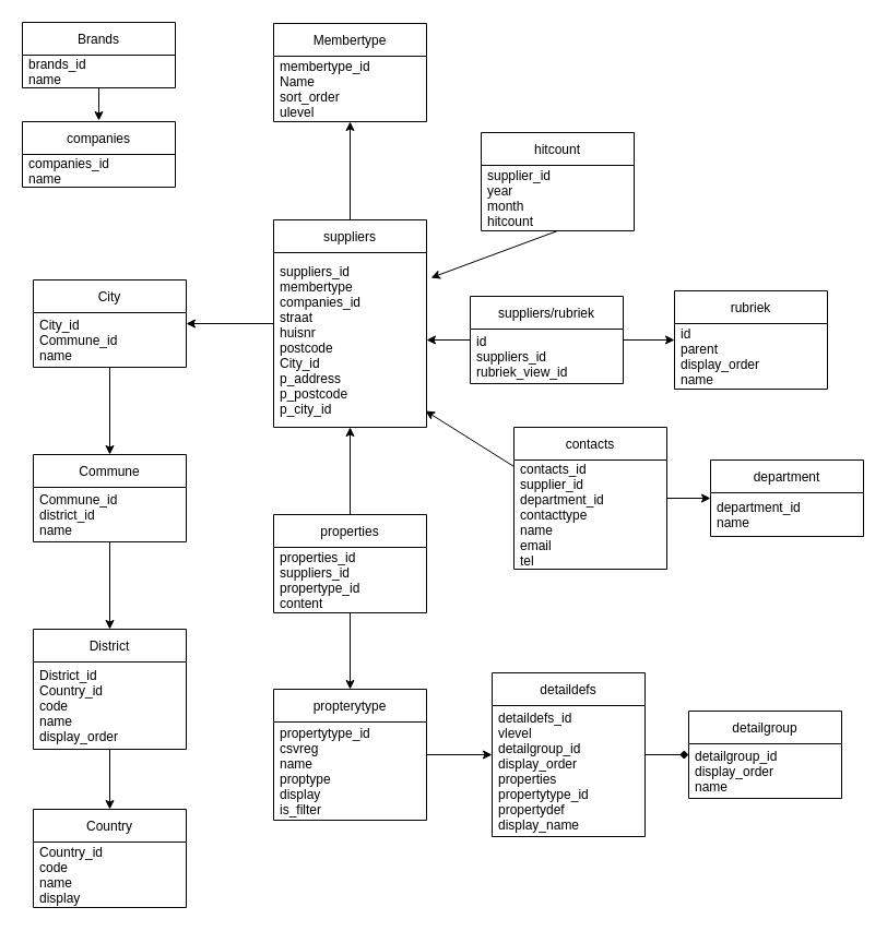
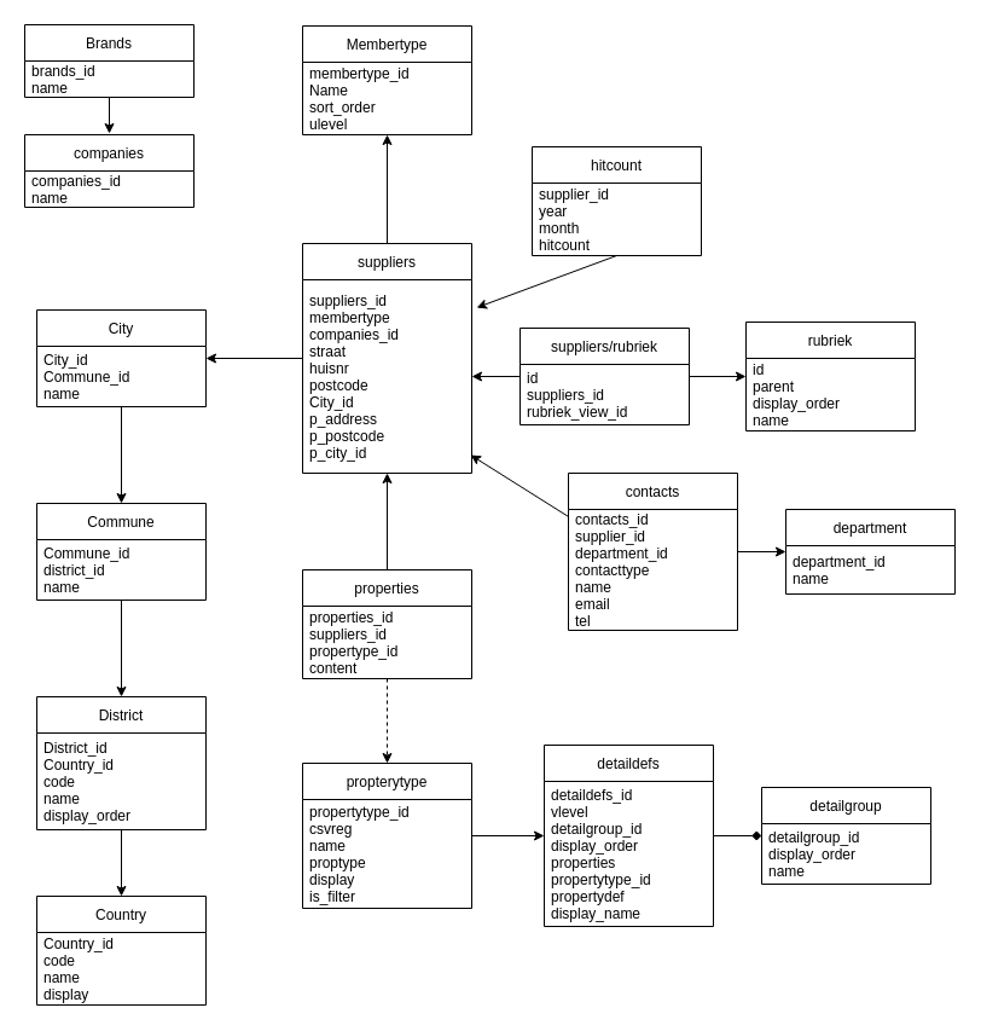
- <mxCell id="26" value="" style="edgeStyle=none;html=1;" parent="1" source="27" target="30" edge="1"><mxGeometry relative="1" as="geometry" /></mxCell>
+ <mxCell id="26" value="" style="edgeStyle=none;html=1;dashed=1;" parent="1" source="27" target="30" edge="1"><mxGeometry relative="1" as="geometry" /></mxCell>
